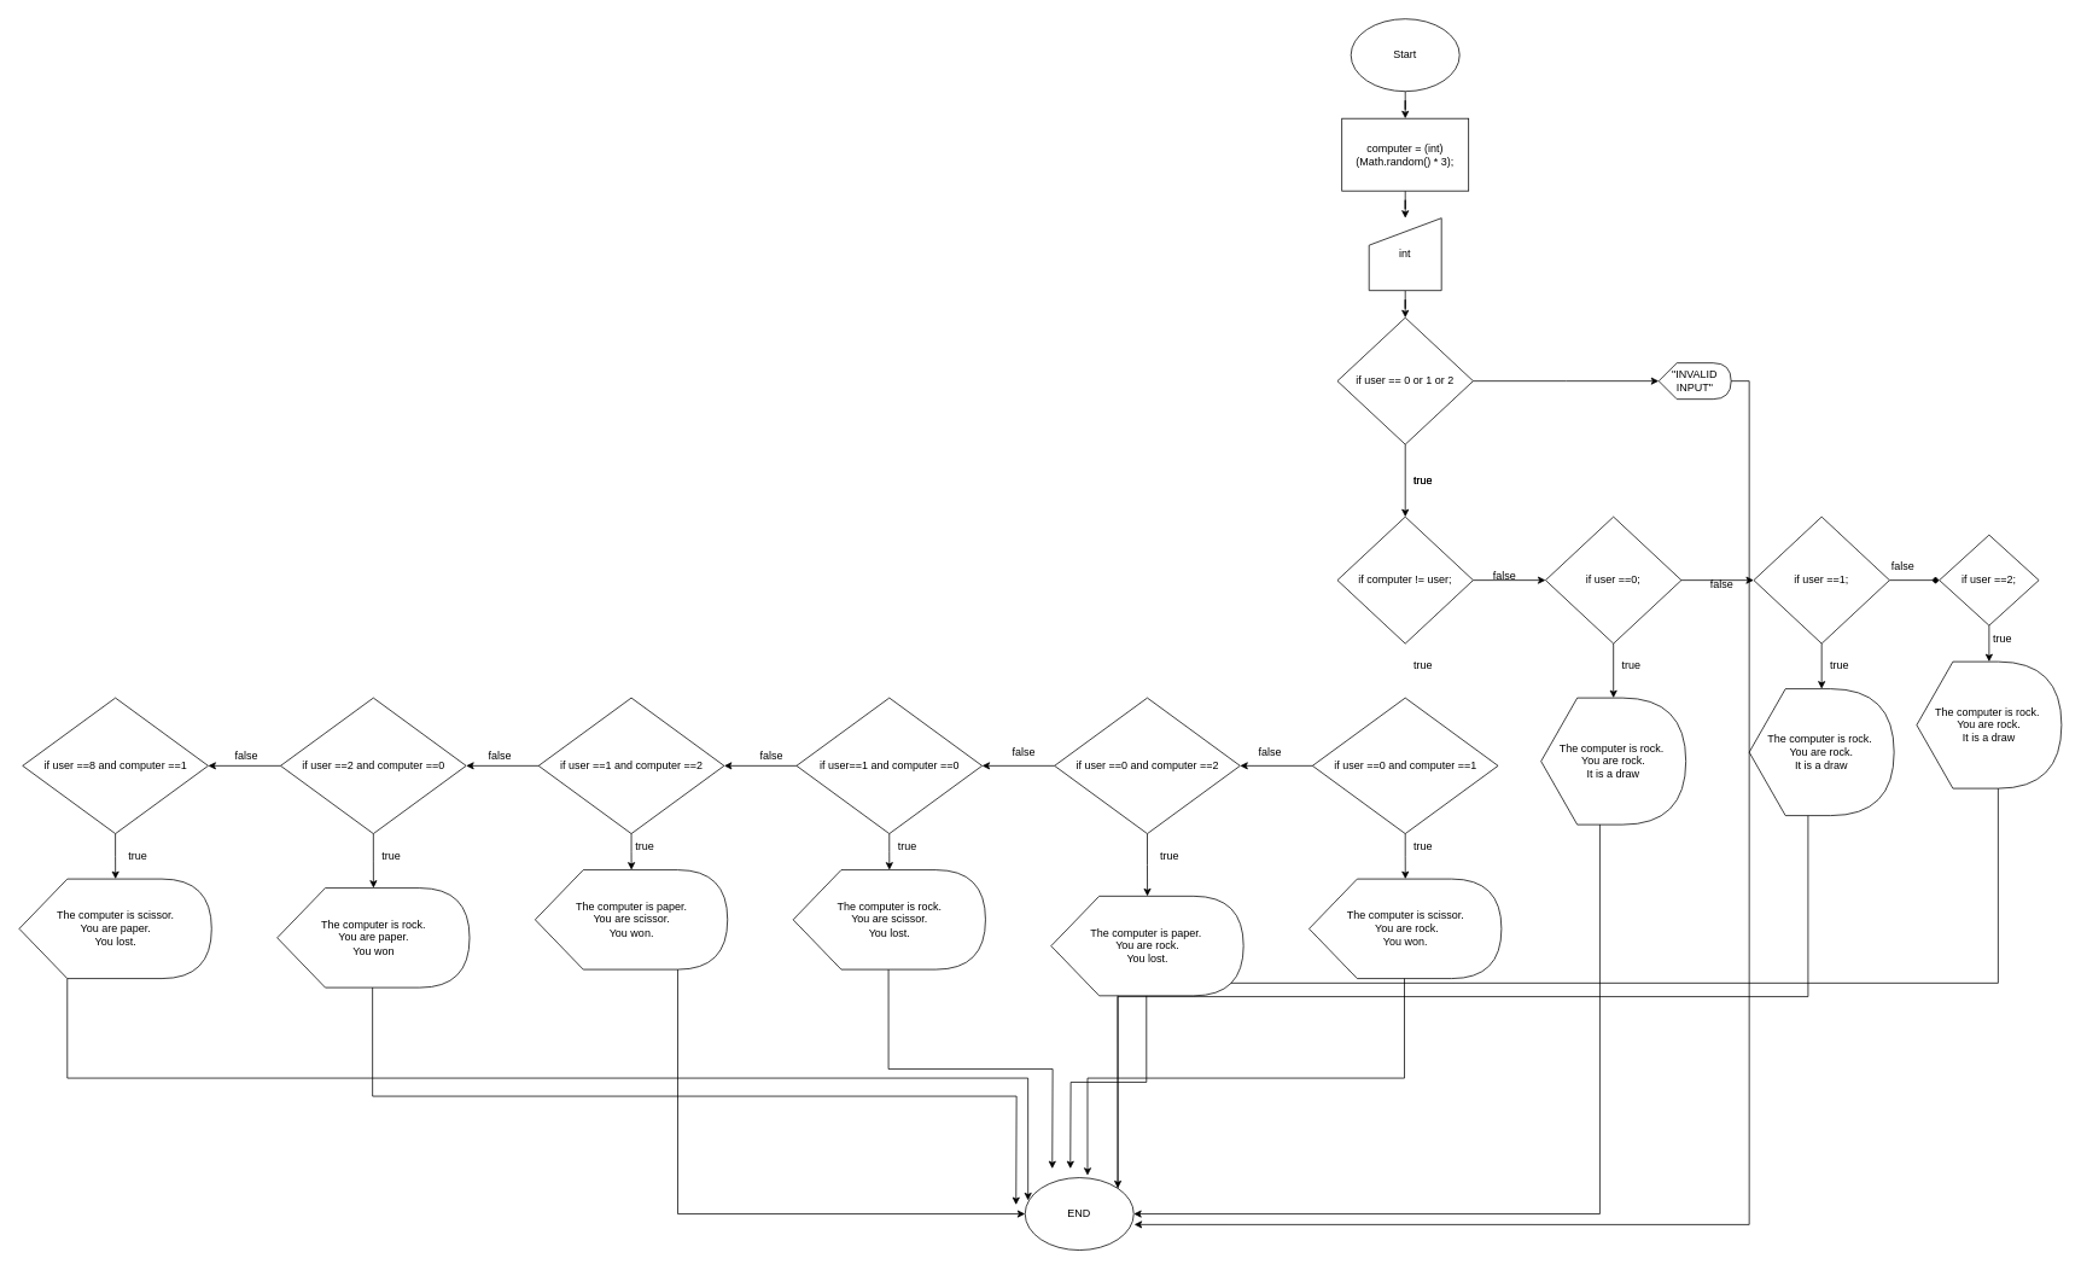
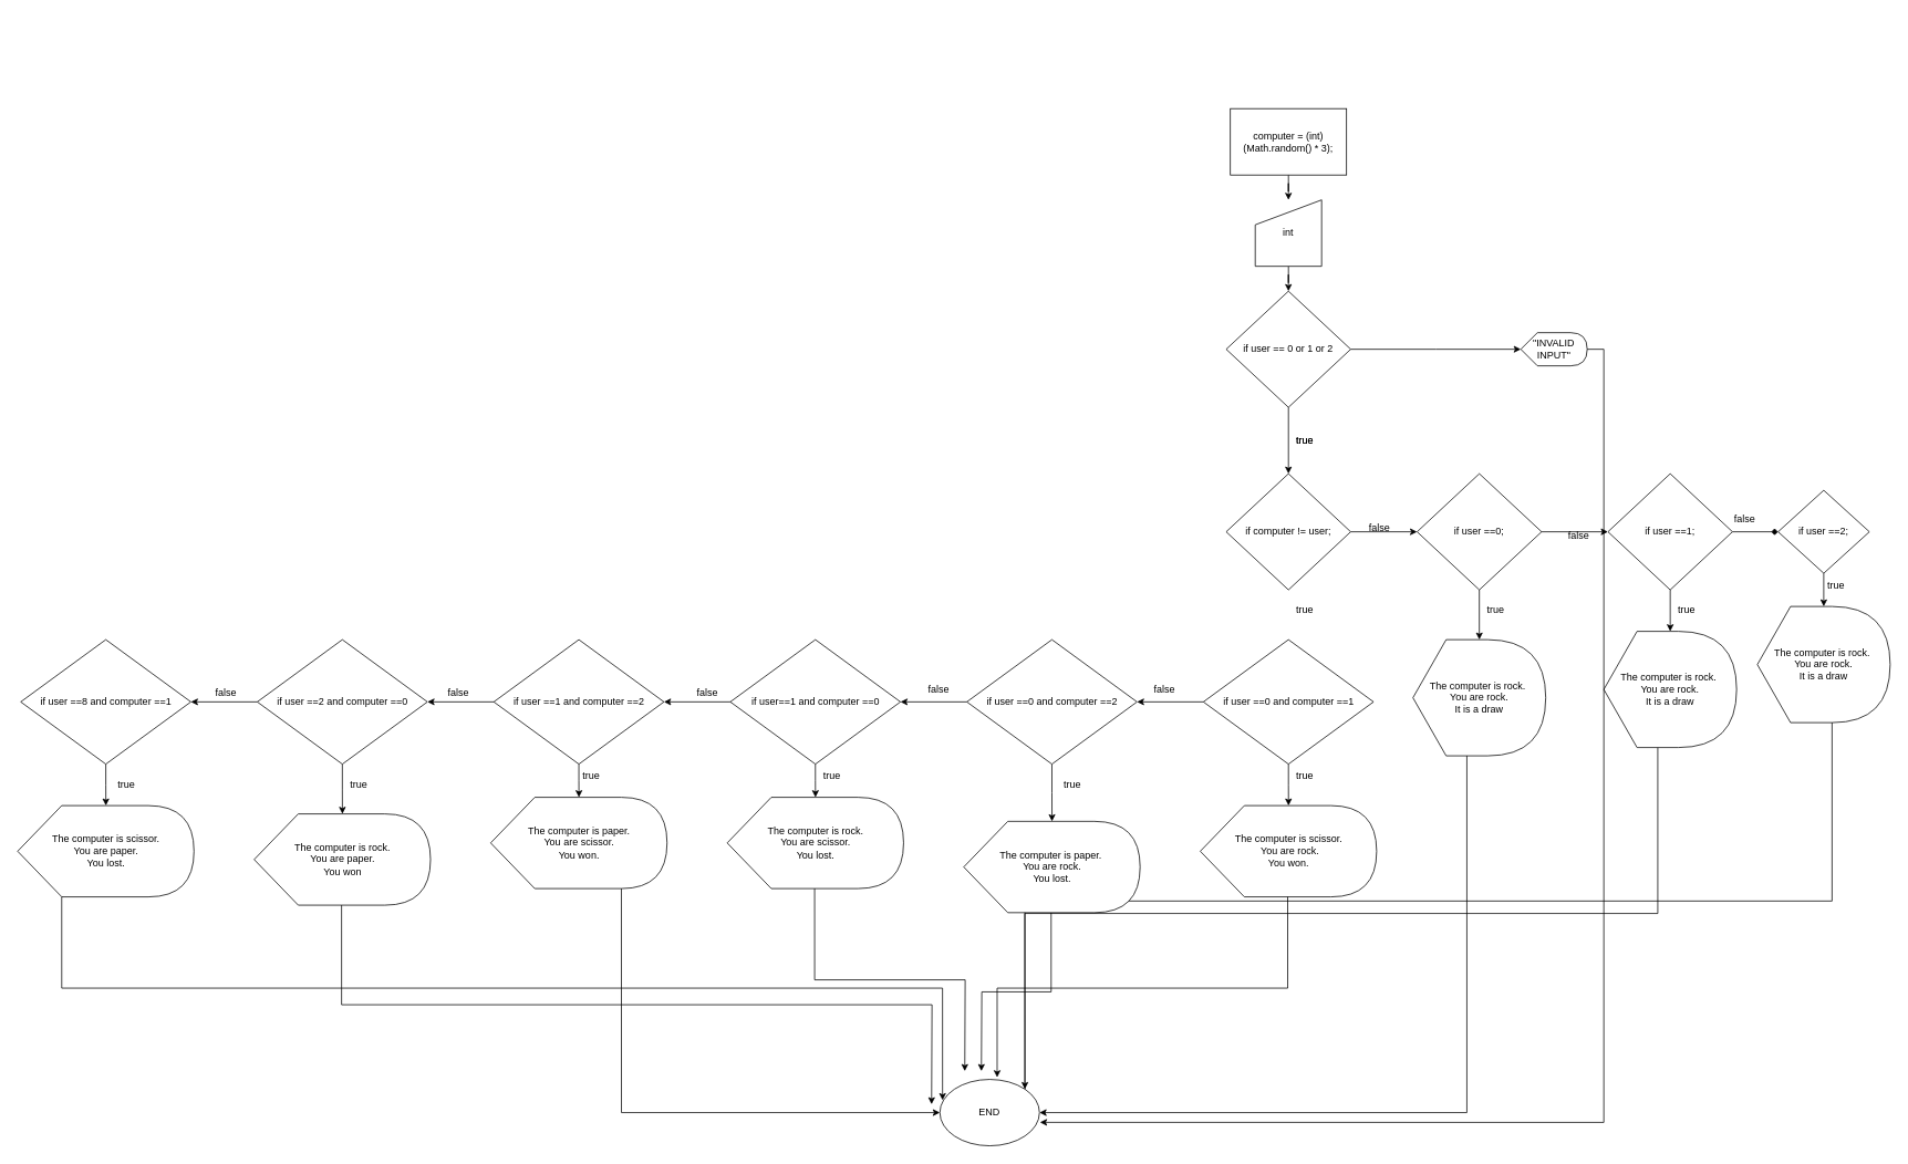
- <mxCell id="3" value="Start" style="ellipse;whiteSpace=wrap;html=1;" vertex="1" parent="1"><mxGeometry x="1492" y="20" width="120" height="80" as="geometry" /></mxCell>
- <mxCell id="2" value="" style="edgeStyle=orthogonalEdgeStyle;rounded=0;orthogonalLoop=1;jettySize=auto;html=1;" edge="1" parent="1" source="3" target="5"><mxGeometry relative="1" as="geometry" /></mxCell>
